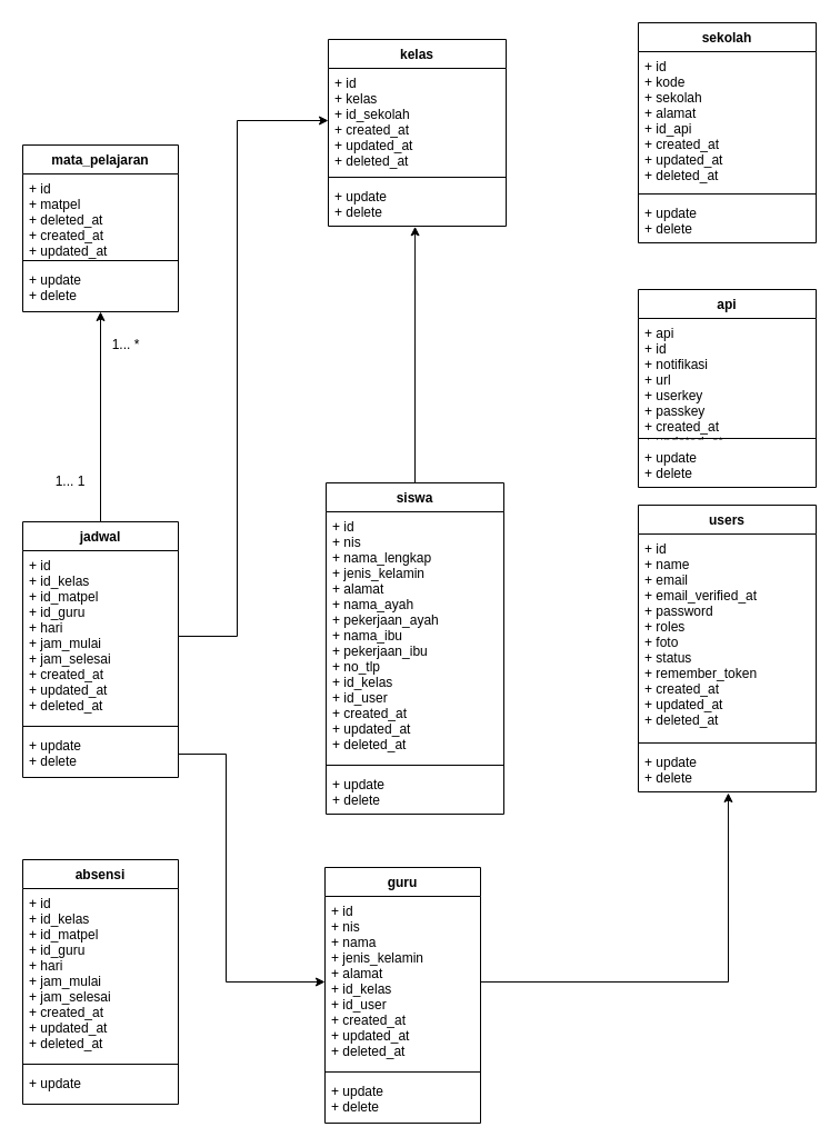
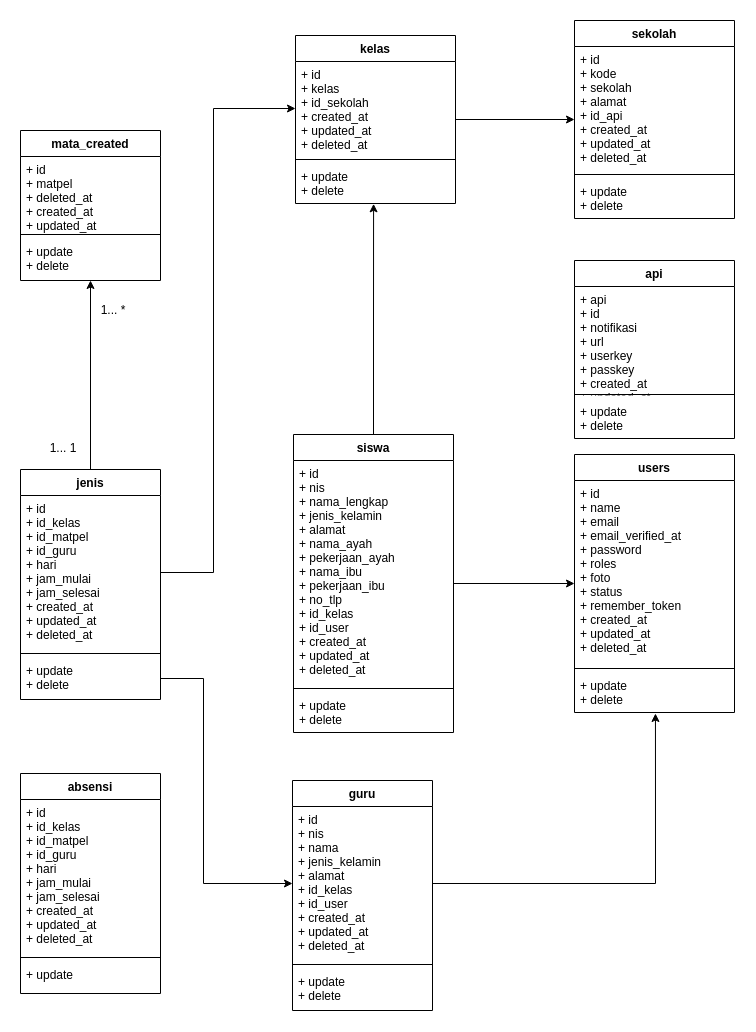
+ <mxCell id="19" value="" style="edgeStyle=orthogonalEdgeStyle;rounded=0;orthogonalLoop=1;jettySize=auto;html=1;" parent="1" source="20" target="36" edge="1"><mxGeometry relative="1" as="geometry" /></mxCell>
- <mxCell id="28" value="mata_pelajaran" style="swimlane;fontStyle=1;align=center;verticalAlign=top;childLayout=stackLayout;horizontal=1;startSize=26;horizontalStack=0;resizeParent=1;resizeParentMax=0;resizeLast=0;collapsible=1;marginBottom=0;" parent="1" vertex="1"><mxGeometry x="20" y="130" width="140" height="150" as="geometry"><mxRectangle x="100" y="80" width="60" height="26" as="alternateBounds" /></mxGeometry></mxCell>
+ <mxCell id="28" value="mata_created" style="swimlane;fontStyle=1;align=center;verticalAlign=top;childLayout=stackLayout;horizontal=1;startSize=26;horizontalStack=0;resizeParent=1;resizeParentMax=0;resizeLast=0;collapsible=1;marginBottom=0;" parent="1" vertex="1"><mxGeometry x="20" y="130" width="140" height="150" as="geometry"><mxRectangle x="100" y="80" width="60" height="26" as="alternateBounds" /></mxGeometry></mxCell>
- <mxCell id="13" value="1... 1" style="text;html=1;strokeColor=none;fillColor=none;align=center;verticalAlign=middle;whiteSpace=wrap;rounded=0;" parent="1" vertex="1"><mxGeometry x="33" y="418" width="60" height="30" as="geometry" /></mxCell>
+ <mxCell id="13" value="1... 1" style="text;html=1;strokeColor=none;fillColor=none;align=center;verticalAlign=middle;whiteSpace=wrap;rounded=0;" parent="1" vertex="1"><mxGeometry x="33" y="433" width="60" height="30" as="geometry" /></mxCell>
- <mxCell id="4" value="jadwal" style="swimlane;fontStyle=1;align=center;verticalAlign=top;childLayout=stackLayout;horizontal=1;startSize=26;horizontalStack=0;resizeParent=1;resizeParentMax=0;resizeLast=0;collapsible=1;marginBottom=0;" parent="1" vertex="1"><mxGeometry x="20" y="469" width="140" height="230" as="geometry"><mxRectangle x="100" y="80" width="60" height="26" as="alternateBounds" /></mxGeometry></mxCell>
+ <mxCell id="4" value="jenis" style="swimlane;fontStyle=1;align=center;verticalAlign=top;childLayout=stackLayout;horizontal=1;startSize=26;horizontalStack=0;resizeParent=1;resizeParentMax=0;resizeLast=0;collapsible=1;marginBottom=0;" parent="1" vertex="1"><mxGeometry x="20" y="469" width="140" height="230" as="geometry"><mxRectangle x="100" y="80" width="60" height="26" as="alternateBounds" /></mxGeometry></mxCell>
+ <mxCell id="8" value="" style="edgeStyle=orthogonalEdgeStyle;rounded=0;orthogonalLoop=1;jettySize=auto;html=1;" parent="1" source="9" target="15" edge="1"><mxGeometry relative="1" as="geometry" /></mxCell>
